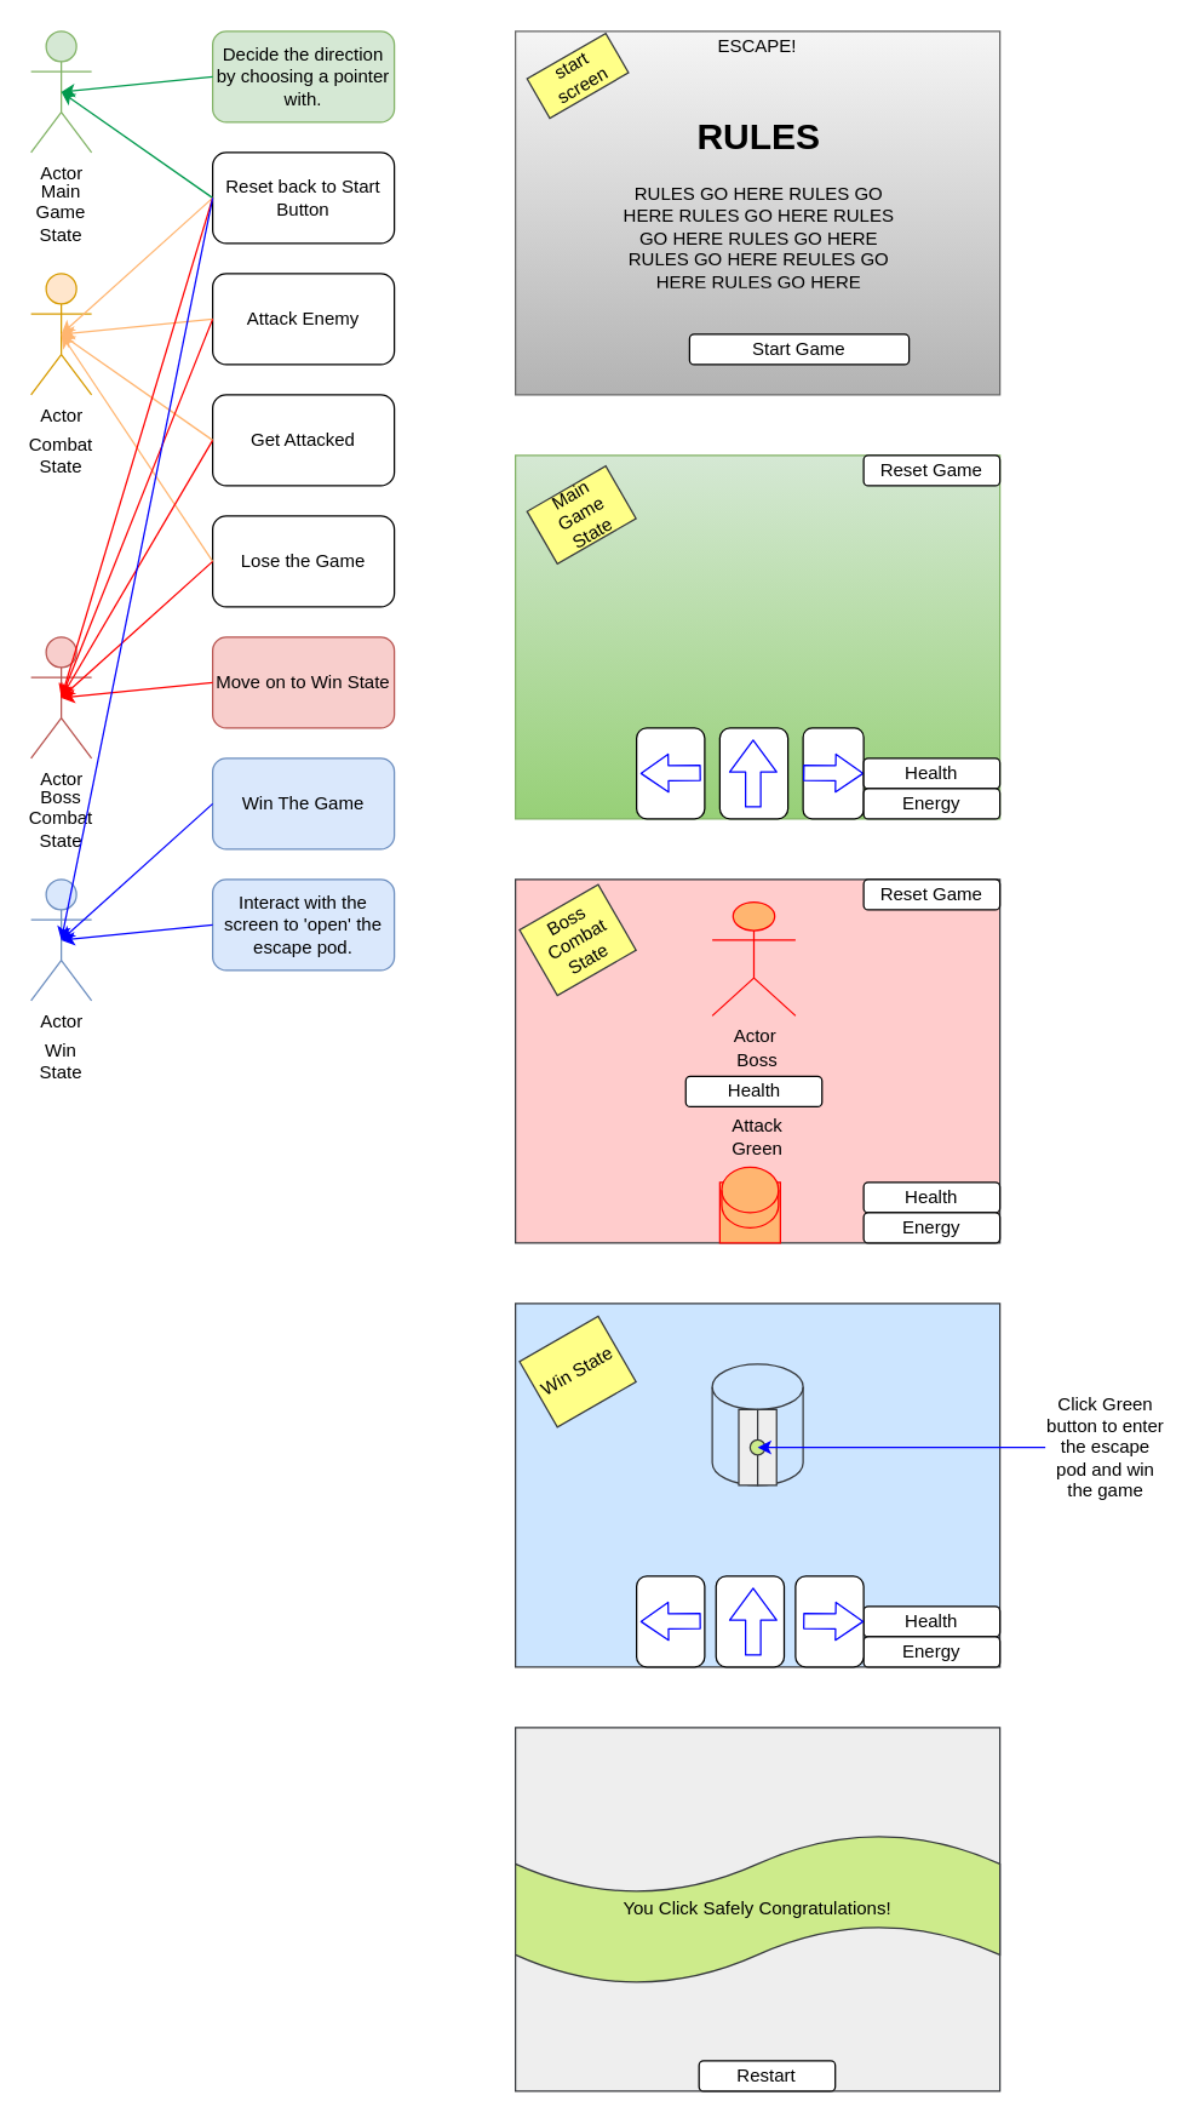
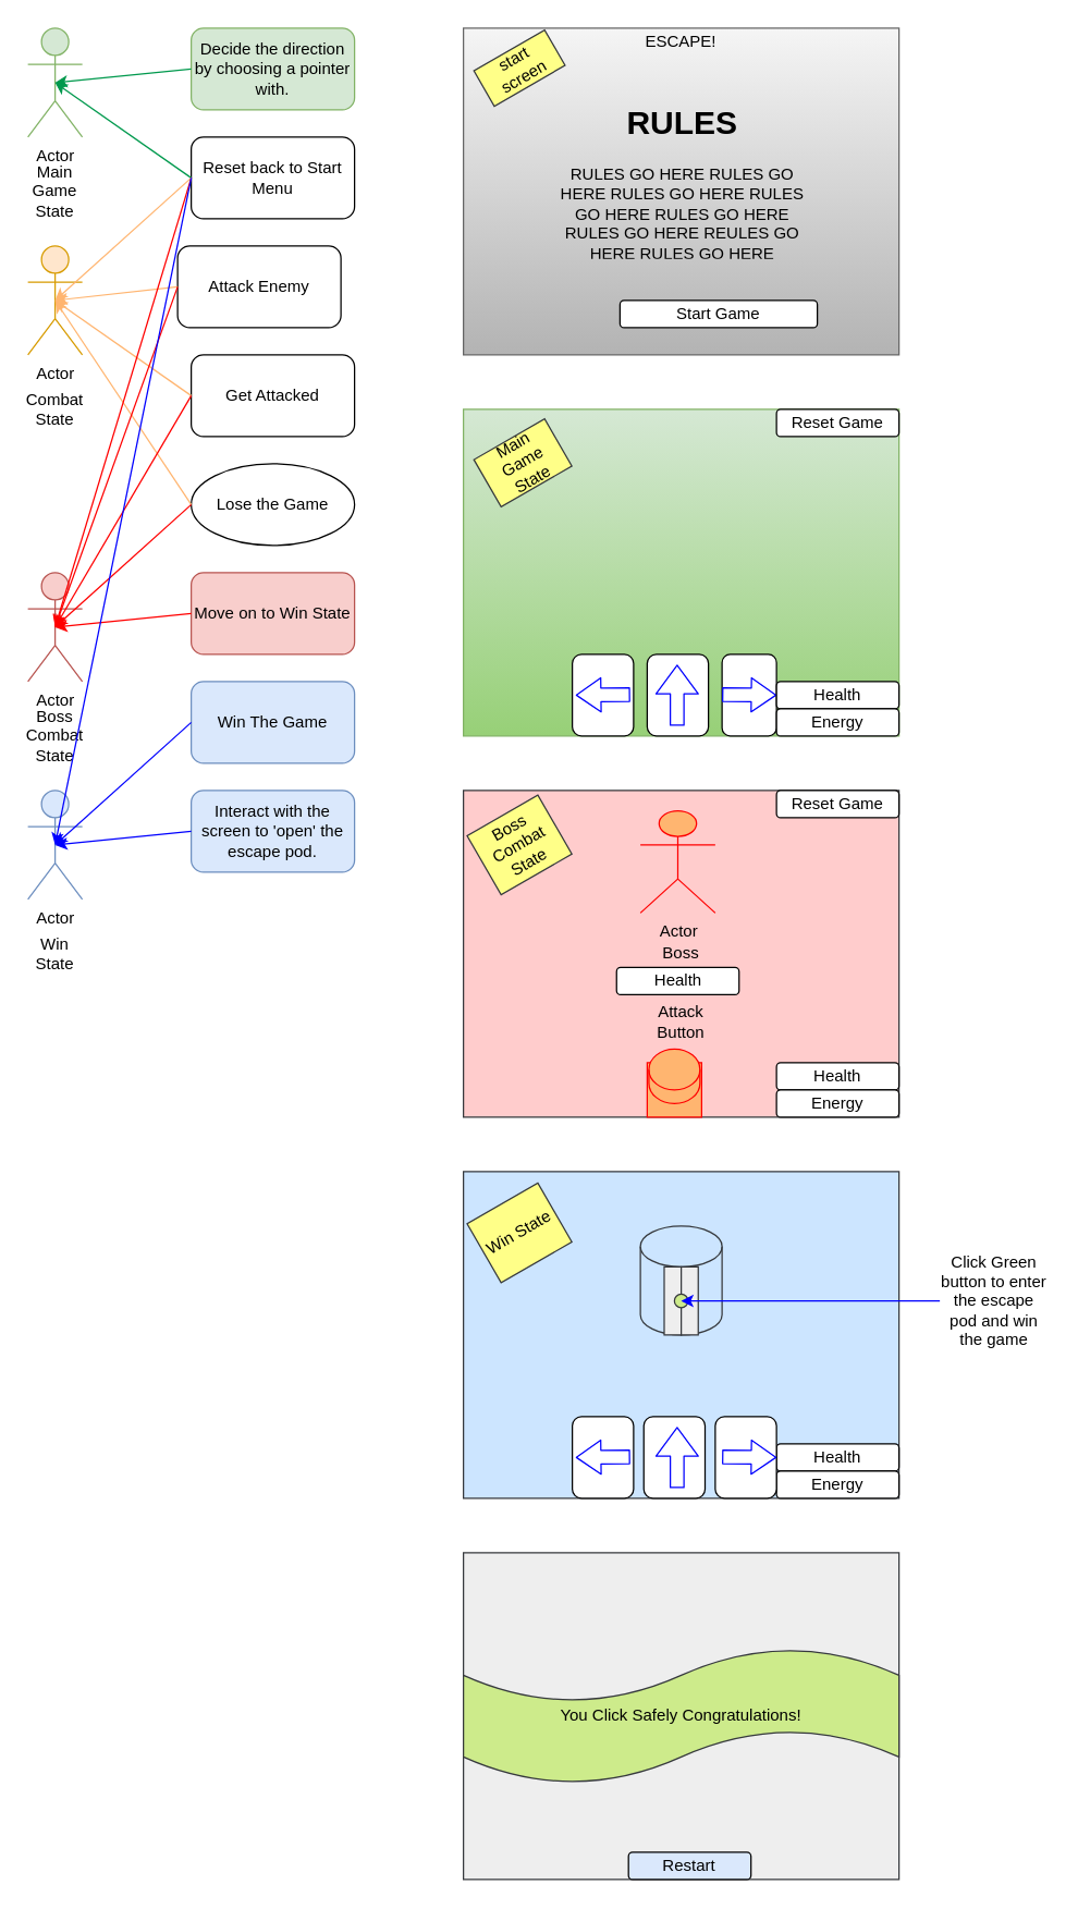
- <mxCell id="6" value="Reset back to Start Button" style="rounded=1;whiteSpace=wrap;html=1;" parent="1" vertex="1"><mxGeometry x="140" y="100" width="120" height="60" as="geometry" /></mxCell>
+ <mxCell id="6" value="Reset back to Start Menu" style="rounded=1;whiteSpace=wrap;html=1;" parent="1" vertex="1"><mxGeometry x="140" y="100" width="120" height="60" as="geometry" /></mxCell>
- <mxCell id="10" value="Attack Enemy" style="rounded=1;whiteSpace=wrap;html=1;" parent="1" vertex="1"><mxGeometry x="140" y="180" width="120" height="60" as="geometry" /></mxCell>
+ <mxCell id="10" value="Attack Enemy" style="rounded=1;whiteSpace=wrap;html=1;" parent="1" vertex="1"><mxGeometry x="130" y="180" width="120" height="60" as="geometry" /></mxCell>
- <mxCell id="14" value="Lose the Game" style="rounded=1;whiteSpace=wrap;html=1;" parent="1" vertex="1"><mxGeometry x="140" y="340" width="120" height="60" as="geometry" /></mxCell>
+ <mxCell id="14" value="Lose the Game" style="ellipse;whiteSpace=wrap;html=1;" parent="1" vertex="1"><mxGeometry x="140" y="340" width="120" height="60" as="geometry" /></mxCell>
- <mxCell id="50" value="Attack Green" style="text;html=1;strokeColor=none;fillColor=none;align=center;verticalAlign=middle;whiteSpace=wrap;rounded=0;" parent="1" vertex="1"><mxGeometry x="480" y="740" width="40" height="20" as="geometry" /></mxCell>
+ <mxCell id="50" value="Attack Button" style="text;html=1;strokeColor=none;fillColor=none;align=center;verticalAlign=middle;whiteSpace=wrap;rounded=0;" parent="1" vertex="1"><mxGeometry x="480" y="740" width="40" height="20" as="geometry" /></mxCell>
- <mxCell id="77" value="Restart" style="rounded=1;whiteSpace=wrap;html=1;" parent="1" vertex="1"><mxGeometry x="461.25" y="1360" width="90" height="20" as="geometry" /></mxCell>
+ <mxCell id="77" value="Restart" style="rounded=1;whiteSpace=wrap;html=1;fillColor=#dae8fc;" parent="1" vertex="1"><mxGeometry x="461.25" y="1360" width="90" height="20" as="geometry" /></mxCell>
